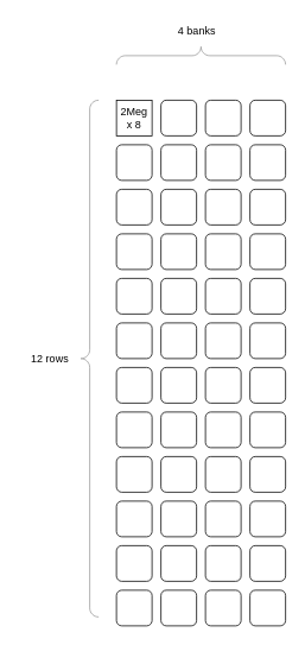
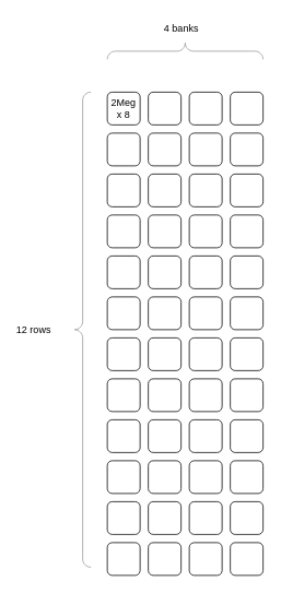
- <mxCell id="2" value="2Meg x 8" style="whiteSpace=wrap;html=1;rounded=0;" vertex="1" parent="1"><mxGeometry x="130" y="112" width="40" height="40" as="geometry" /></mxCell>
+ <mxCell id="2" value="2Meg x 8" style="rounded=1;whiteSpace=wrap;html=1;" vertex="1" parent="1"><mxGeometry x="130" y="112" width="40" height="40" as="geometry" /></mxCell>
- <mxCell id="53" value="12 rows" style="text;html=1;align=center;verticalAlign=middle;resizable=0;points=[];autosize=1;strokeColor=none;fillColor=none;" vertex="1" parent="1"><mxGeometry x="20" y="387" width="70" height="30" as="geometry" /></mxCell>
+ <mxCell id="53" value="12 rows" style="text;html=1;align=center;verticalAlign=middle;resizable=0;points=[];autosize=1;strokeColor=none;fillColor=none;" vertex="1" parent="1"><mxGeometry x="5" y="387" width="70" height="30" as="geometry" /></mxCell>
